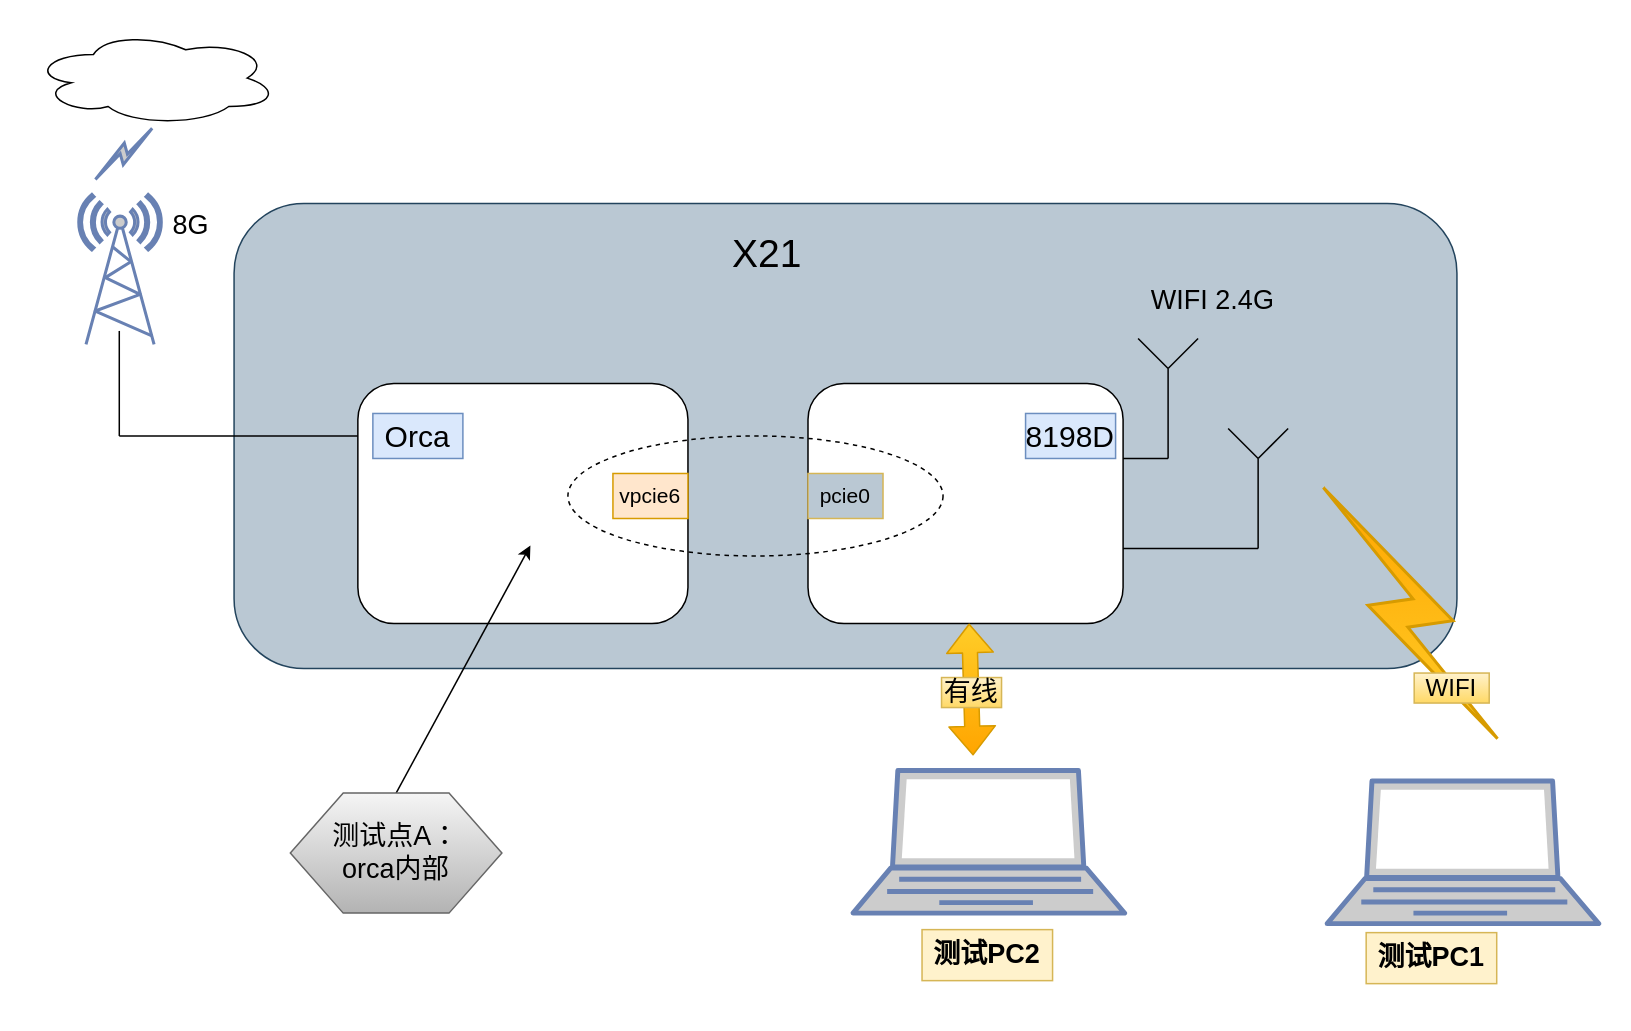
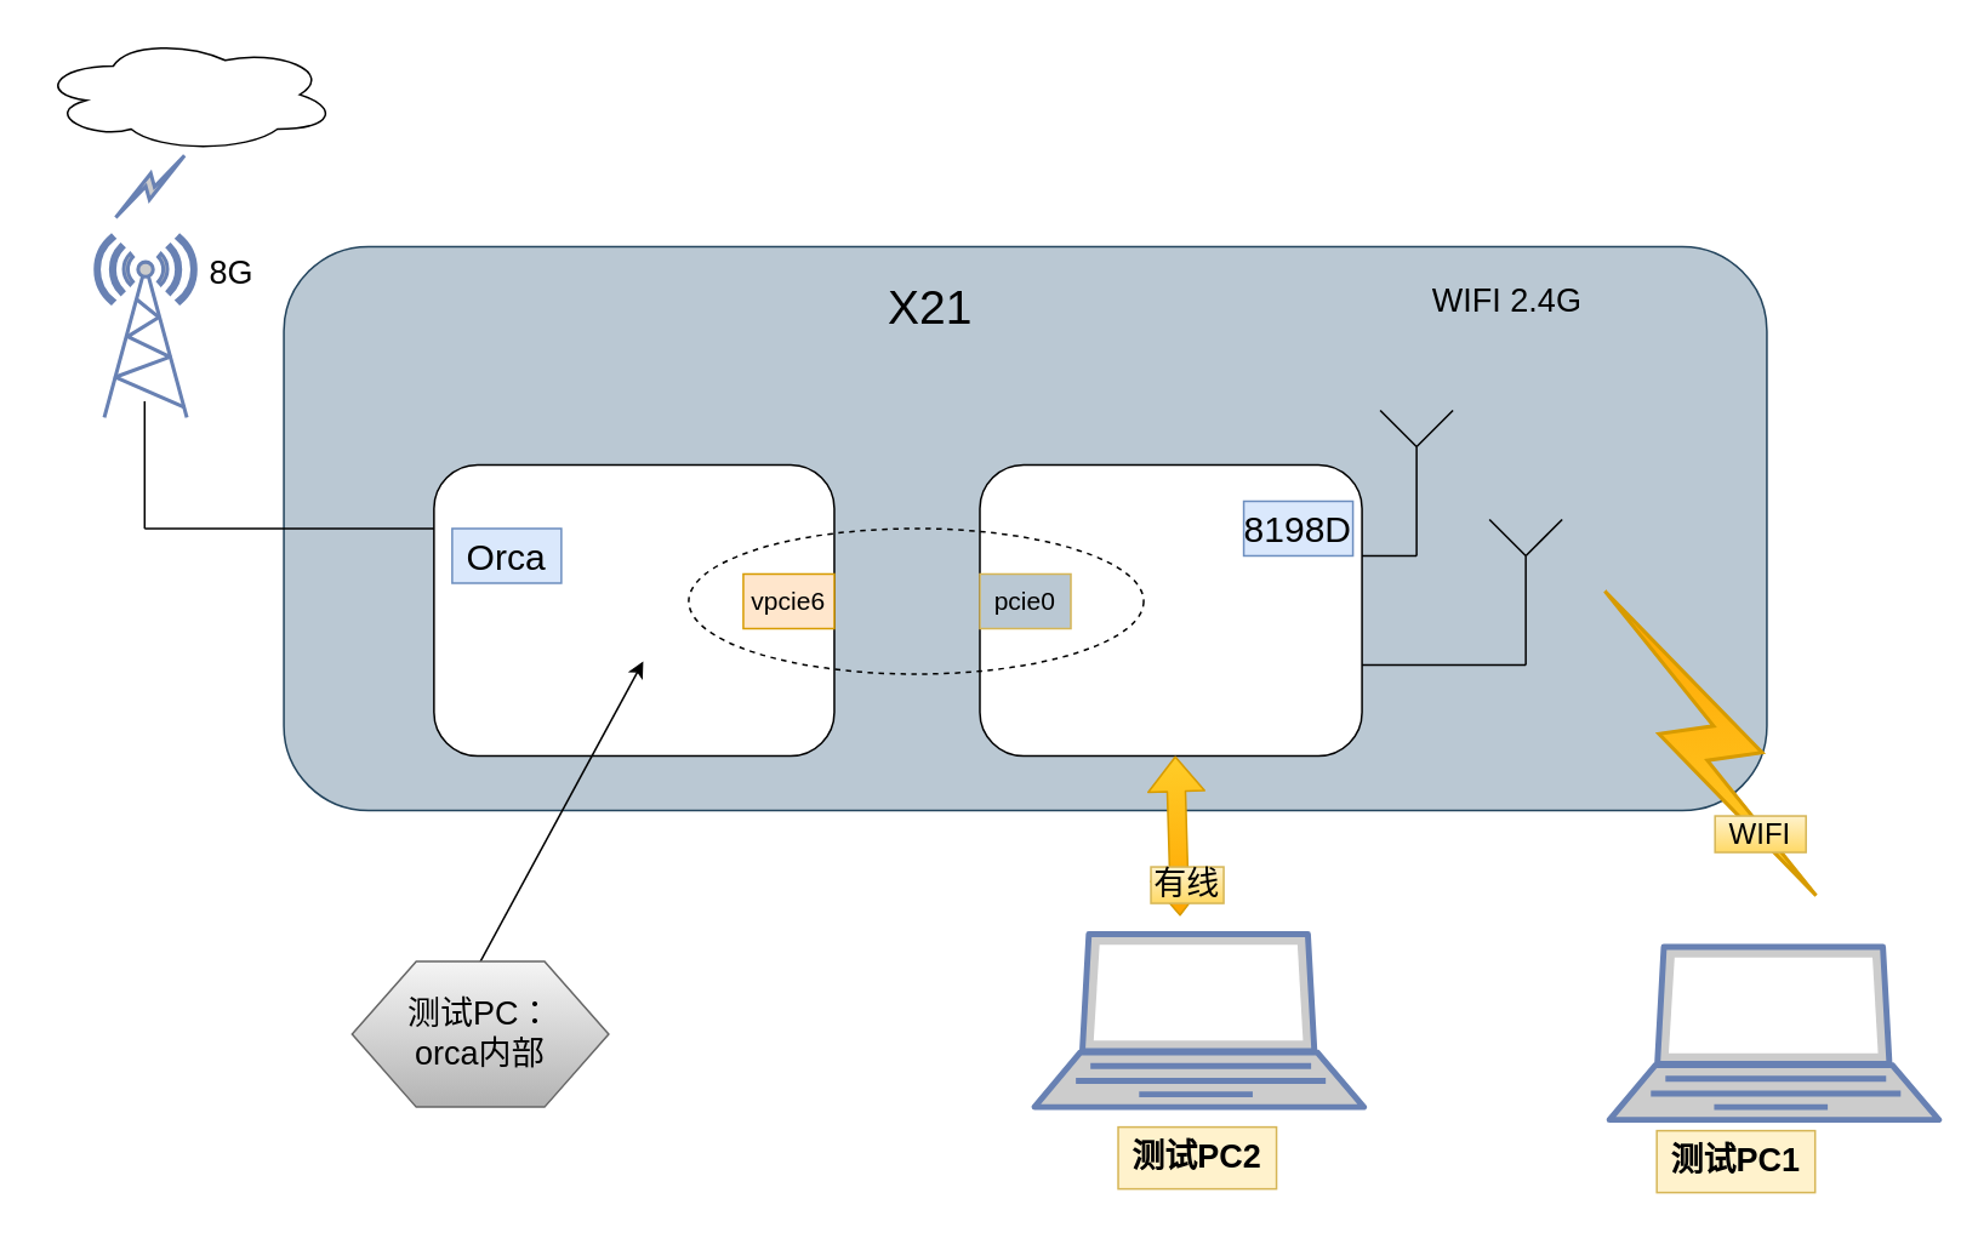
- <mxCell id="41" value="&lt;font style=&quot;font-size: 18px&quot;&gt;WIFI 2.4G&lt;/font&gt;" style="text;html=1;strokeColor=none;fillColor=none;align=center;verticalAlign=middle;whiteSpace=wrap;rounded=0;" vertex="1" parent="1"><mxGeometry x="758" y="185" width="100" height="30" as="geometry" /></mxCell>
+ <mxCell id="41" value="&lt;font style=&quot;font-size: 18px&quot;&gt;WIFI 2.4G&lt;/font&gt;" style="text;html=1;strokeColor=none;fillColor=none;align=center;verticalAlign=middle;whiteSpace=wrap;rounded=0;" vertex="1" parent="1"><mxGeometry x="778" y="150" width="100" height="30" as="geometry" /></mxCell>
- <mxCell id="7" value="&lt;font style=&quot;font-size: 20px&quot;&gt;Orca&lt;/font&gt;" style="text;html=1;strokeColor=#6c8ebf;fillColor=#dae8fc;align=center;verticalAlign=middle;whiteSpace=wrap;rounded=0;" vertex="1" parent="1"><mxGeometry x="248" y="275" width="60" height="30" as="geometry" /></mxCell>
+ <mxCell id="7" value="&lt;font style=&quot;font-size: 20px&quot;&gt;Orca&lt;/font&gt;" style="text;html=1;strokeColor=#6c8ebf;fillColor=#dae8fc;align=center;verticalAlign=middle;whiteSpace=wrap;rounded=0;" vertex="1" parent="1"><mxGeometry x="248" y="290" width="60" height="30" as="geometry" /></mxCell>
- <mxCell id="55" value="&lt;font style=&quot;font-size: 18px&quot;&gt;有线&lt;/font&gt;" style="text;html=1;strokeColor=#d6b656;fillColor=#fff2cc;align=center;verticalAlign=middle;whiteSpace=wrap;rounded=0;gradientColor=#ffd966;" vertex="1" parent="1"><mxGeometry x="627" y="451" width="40" height="20" as="geometry" /></mxCell>
+ <mxCell id="55" value="&lt;font style=&quot;font-size: 18px&quot;&gt;有线&lt;/font&gt;" style="text;html=1;strokeColor=#d6b656;fillColor=#fff2cc;align=center;verticalAlign=middle;whiteSpace=wrap;rounded=0;gradientColor=#ffd966;" vertex="1" parent="1"><mxGeometry x="632" y="476" width="40" height="20" as="geometry" /></mxCell>
- <mxCell id="49" value="&lt;font style=&quot;font-size: 18px&quot;&gt;测试点A：&lt;br&gt;orca内部&lt;/font&gt;" style="shape=hexagon;perimeter=hexagonPerimeter2;whiteSpace=wrap;html=1;fillColor=#f5f5f5;gradientColor=#b3b3b3;strokeColor=#666666;" vertex="1" parent="1"><mxGeometry x="193" y="528" width="141" height="80" as="geometry" /></mxCell>
+ <mxCell id="49" value="&lt;font style=&quot;font-size: 18px&quot;&gt;测试PC：&lt;br&gt;orca内部&lt;/font&gt;" style="shape=hexagon;perimeter=hexagonPerimeter2;whiteSpace=wrap;html=1;fillColor=#f5f5f5;gradientColor=#b3b3b3;strokeColor=#666666;" vertex="1" parent="1"><mxGeometry x="193" y="528" width="141" height="80" as="geometry" /></mxCell>
